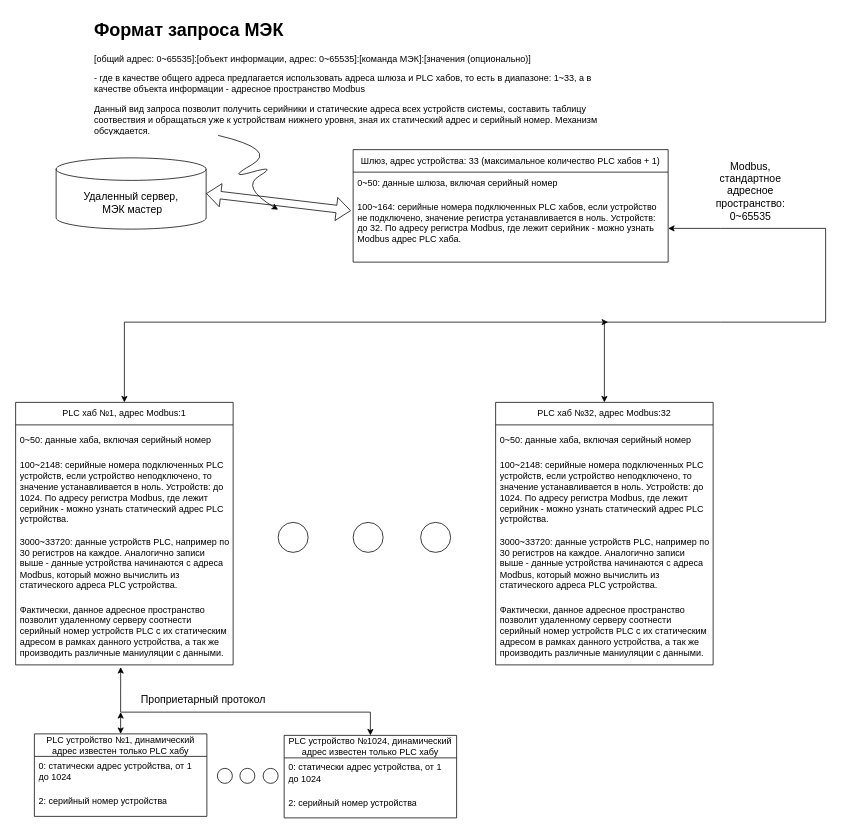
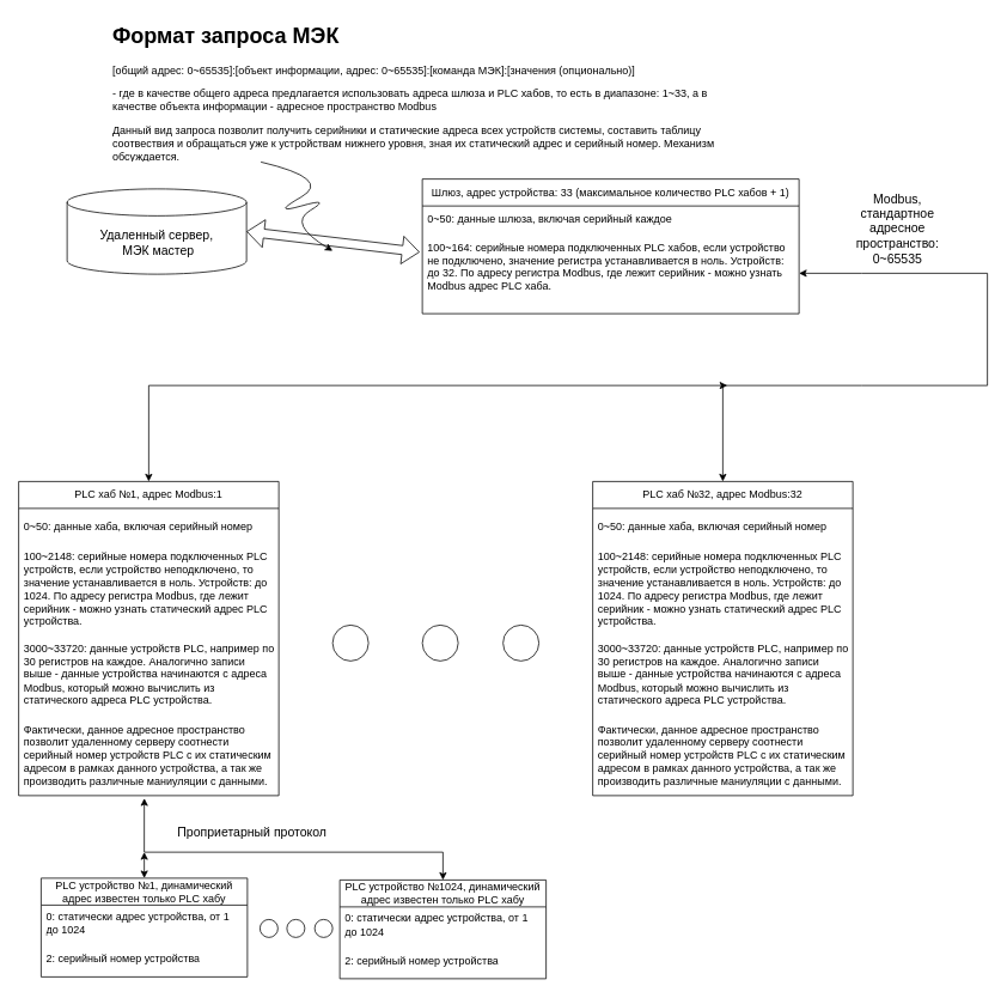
- <mxCell id="9" value="0~50: данные шлюза, включая серийный номер" style="text;strokeColor=none;fillColor=none;align=left;verticalAlign=middle;spacingLeft=4;spacingRight=4;overflow=hidden;points=[[0,0.5],[1,0.5]];portConstraint=eastwest;rotatable=0;whiteSpace=wrap;html=1;" vertex="1" parent="8"><mxGeometry y="30" width="420" height="30" as="geometry" /></mxCell>
+ <mxCell id="9" value="0~50: данные шлюза, включая серийный каждое" style="text;strokeColor=none;fillColor=none;align=left;verticalAlign=middle;spacingLeft=4;spacingRight=4;overflow=hidden;points=[[0,0.5],[1,0.5]];portConstraint=eastwest;rotatable=0;whiteSpace=wrap;html=1;" vertex="1" parent="8"><mxGeometry y="30" width="420" height="30" as="geometry" /></mxCell>
- <mxCell id="36" value="&lt;span style=&quot;font-size: 14px;&quot;&gt;Проприетарный протокол&lt;/span&gt;" style="text;html=1;align=center;verticalAlign=middle;resizable=0;points=[];autosize=1;strokeColor=none;fillColor=none;" vertex="1" parent="1"><mxGeometry x="175" y="917" width="190" height="30" as="geometry" /></mxCell>
+ <mxCell id="36" value="&lt;span style=&quot;font-size: 14px;&quot;&gt;Проприетарный протокол&lt;/span&gt;" style="text;html=1;align=center;verticalAlign=middle;resizable=0;points=[];autosize=1;strokeColor=none;fillColor=none;" vertex="1" parent="1"><mxGeometry x="185" y="912" width="190" height="30" as="geometry" /></mxCell>
